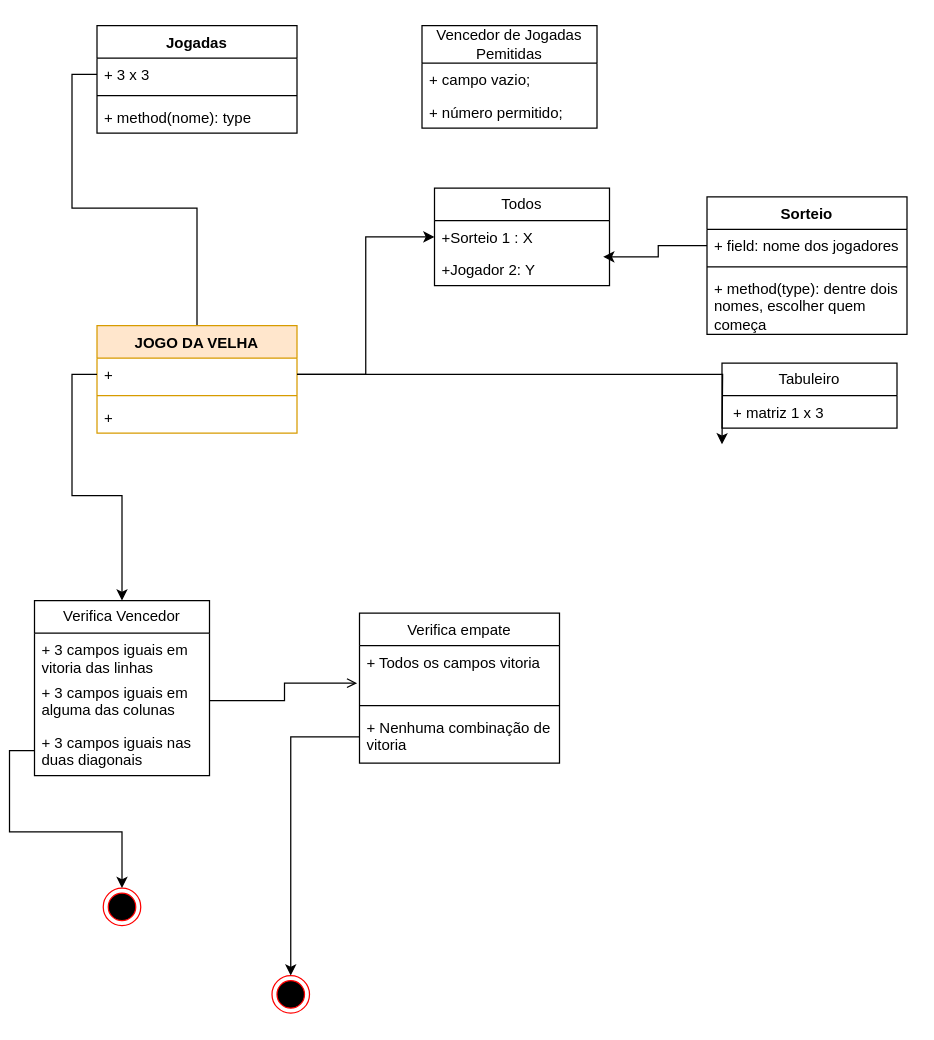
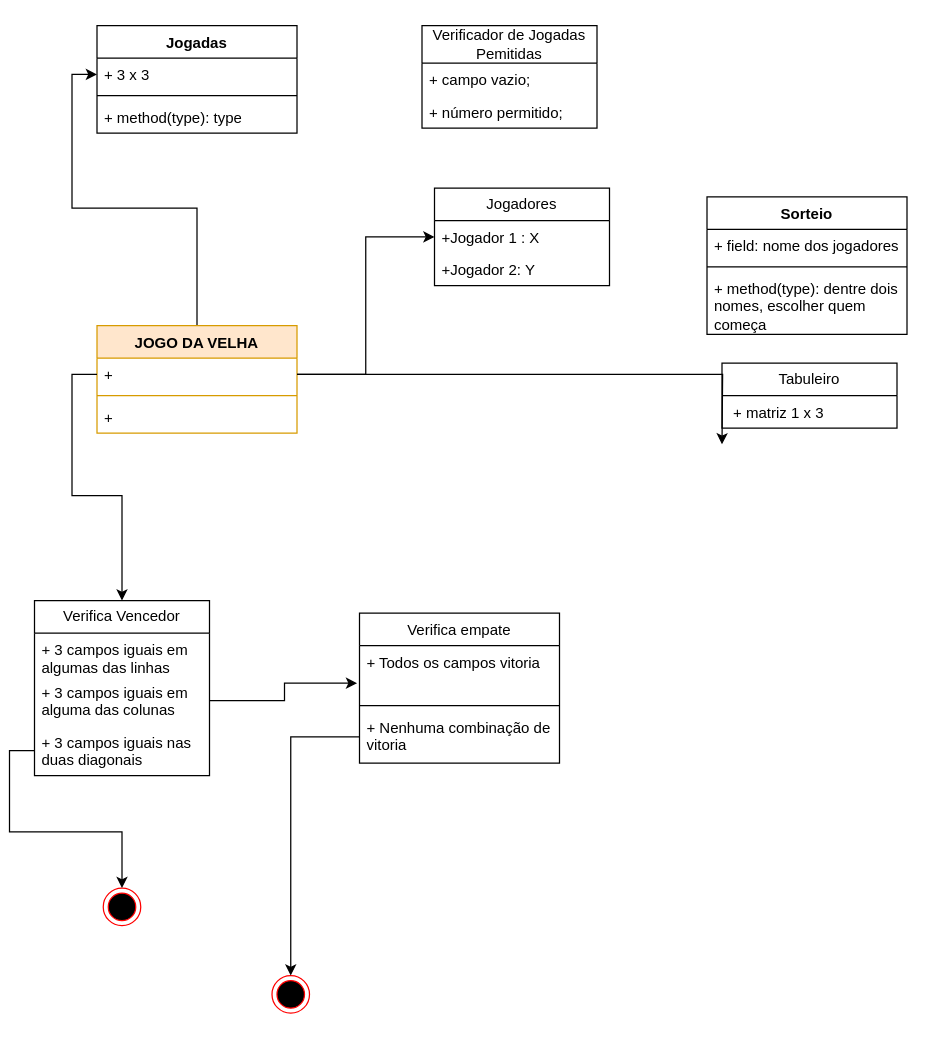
- <mxCell id="17" value="Vencedor de Jogadas Pemitidas" style="swimlane;fontStyle=0;childLayout=stackLayout;horizontal=1;startSize=30;fillColor=none;horizontalStack=0;resizeParent=1;resizeParentMax=0;resizeLast=0;collapsible=1;marginBottom=0;whiteSpace=wrap;html=1;" vertex="1" parent="1"><mxGeometry x="330" y="20" width="140" height="82" as="geometry" /></mxCell>
+ <mxCell id="17" value="Verificador de Jogadas Pemitidas" style="swimlane;fontStyle=0;childLayout=stackLayout;horizontal=1;startSize=30;fillColor=none;horizontalStack=0;resizeParent=1;resizeParentMax=0;resizeLast=0;collapsible=1;marginBottom=0;whiteSpace=wrap;html=1;" vertex="1" parent="1"><mxGeometry x="330" y="20" width="140" height="82" as="geometry" /></mxCell>
- <mxCell id="2" style="edgeStyle=orthogonalEdgeStyle;rounded=0;orthogonalLoop=1;jettySize=auto;html=1;entryX=0;entryY=0.5;entryDx=0;entryDy=0;endArrow=none;" edge="1" parent="1" source="3" target="32"><mxGeometry relative="1" as="geometry" /></mxCell>
+ <mxCell id="2" style="edgeStyle=orthogonalEdgeStyle;rounded=0;orthogonalLoop=1;jettySize=auto;html=1;entryX=0;entryY=0.5;entryDx=0;entryDy=0;" edge="1" parent="1" source="3" target="32"><mxGeometry relative="1" as="geometry" /></mxCell>
- <mxCell id="34" value="+ method(nome): type" style="text;strokeColor=none;fillColor=none;align=left;verticalAlign=top;spacingLeft=4;spacingRight=4;overflow=hidden;rotatable=0;points=[[0,0.5],[1,0.5]];portConstraint=eastwest;whiteSpace=wrap;html=1;" vertex="1" parent="31"><mxGeometry y="60" width="160" height="26" as="geometry" /></mxCell>
+ <mxCell id="34" value="+ method(type): type" style="text;strokeColor=none;fillColor=none;align=left;verticalAlign=top;spacingLeft=4;spacingRight=4;overflow=hidden;rotatable=0;points=[[0,0.5],[1,0.5]];portConstraint=eastwest;whiteSpace=wrap;html=1;" vertex="1" parent="31"><mxGeometry y="60" width="160" height="26" as="geometry" /></mxCell>
- <mxCell id="7" value="Todos" style="swimlane;fontStyle=0;childLayout=stackLayout;horizontal=1;startSize=26;fillColor=none;horizontalStack=0;resizeParent=1;resizeParentMax=0;resizeLast=0;collapsible=1;marginBottom=0;whiteSpace=wrap;html=1;" vertex="1" parent="1"><mxGeometry x="340" y="150" width="140" height="78" as="geometry" /></mxCell>
+ <mxCell id="7" value="Jogadores" style="swimlane;fontStyle=0;childLayout=stackLayout;horizontal=1;startSize=26;fillColor=none;horizontalStack=0;resizeParent=1;resizeParentMax=0;resizeLast=0;collapsible=1;marginBottom=0;whiteSpace=wrap;html=1;" vertex="1" parent="1"><mxGeometry x="340" y="150" width="140" height="78" as="geometry" /></mxCell>
- <mxCell id="8" value="+Sorteio 1 : X" style="text;strokeColor=none;fillColor=none;align=left;verticalAlign=top;spacingLeft=4;spacingRight=4;overflow=hidden;rotatable=0;points=[[0,0.5],[1,0.5]];portConstraint=eastwest;whiteSpace=wrap;html=1;" vertex="1" parent="7"><mxGeometry y="26" width="140" height="26" as="geometry" /></mxCell>
+ <mxCell id="8" value="+Jogador 1 : X" style="text;strokeColor=none;fillColor=none;align=left;verticalAlign=top;spacingLeft=4;spacingRight=4;overflow=hidden;rotatable=0;points=[[0,0.5],[1,0.5]];portConstraint=eastwest;whiteSpace=wrap;html=1;" vertex="1" parent="7"><mxGeometry y="26" width="140" height="26" as="geometry" /></mxCell>
- <mxCell id="14" style="edgeStyle=orthogonalEdgeStyle;rounded=0;orthogonalLoop=1;jettySize=auto;html=1;entryX=0.964;entryY=0.115;entryDx=0;entryDy=0;entryPerimeter=0;" edge="1" parent="1" source="11" target="9"><mxGeometry relative="1" as="geometry" /></mxCell>
- <mxCell id="21" value="+ 3 campos iguais em vitoria das linhas" style="text;strokeColor=none;fillColor=none;align=left;verticalAlign=top;spacingLeft=4;spacingRight=4;overflow=hidden;rotatable=0;points=[[0,0.5],[1,0.5]];portConstraint=eastwest;whiteSpace=wrap;html=1;" vertex="1" parent="20"><mxGeometry y="26" width="140" height="34" as="geometry" /></mxCell>
+ <mxCell id="21" value="+ 3 campos iguais em algumas das linhas" style="text;strokeColor=none;fillColor=none;align=left;verticalAlign=top;spacingLeft=4;spacingRight=4;overflow=hidden;rotatable=0;points=[[0,0.5],[1,0.5]];portConstraint=eastwest;whiteSpace=wrap;html=1;" vertex="1" parent="20"><mxGeometry y="26" width="140" height="34" as="geometry" /></mxCell>
- <mxCell id="36" style="edgeStyle=orthogonalEdgeStyle;rounded=0;orthogonalLoop=1;jettySize=auto;html=1;entryX=-0.012;entryY=0.682;entryDx=0;entryDy=0;entryPerimeter=0;endArrow=open;" edge="1" parent="1" source="22" target="25"><mxGeometry relative="1" as="geometry" /></mxCell>
+ <mxCell id="36" style="edgeStyle=orthogonalEdgeStyle;rounded=0;orthogonalLoop=1;jettySize=auto;html=1;entryX=-0.012;entryY=0.682;entryDx=0;entryDy=0;entryPerimeter=0;" edge="1" parent="1" source="22" target="25"><mxGeometry relative="1" as="geometry" /></mxCell>
